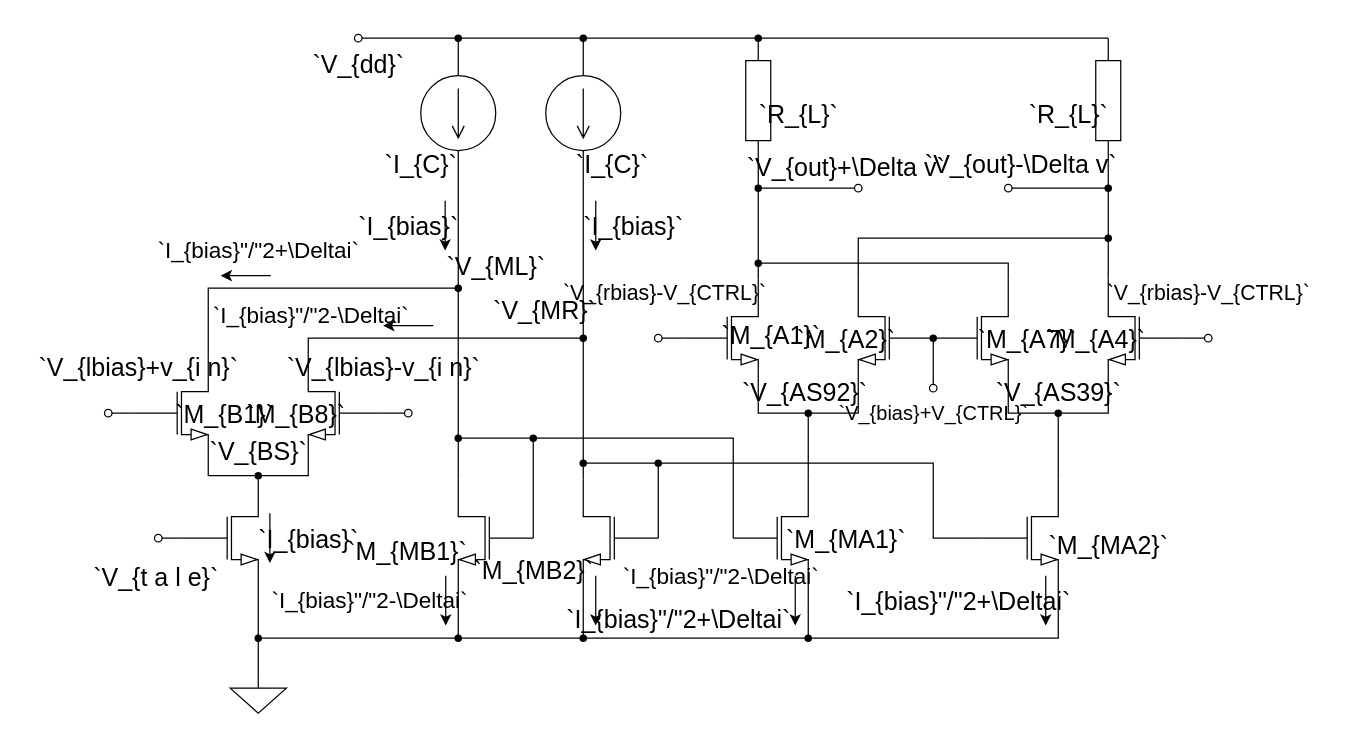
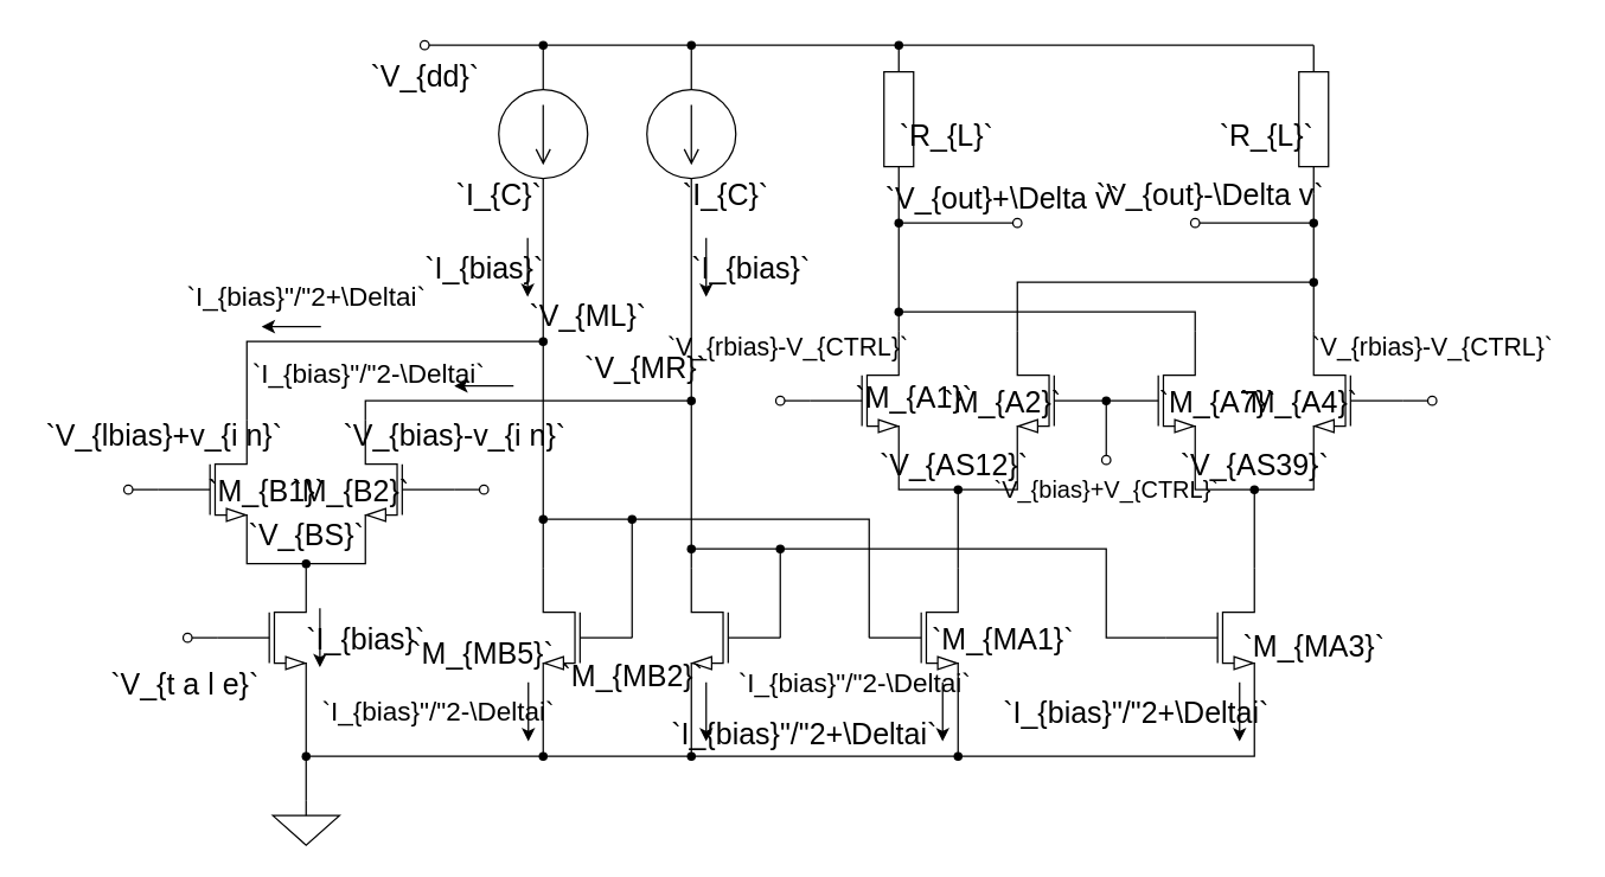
- <mxCell id="111" value="&lt;font style=&quot;font-size: 20px;&quot;&gt;`V_{lbias}-v_{i n}`&lt;/font&gt;" style="text;html=1;align=center;verticalAlign=middle;resizable=0;points=[];autosize=1;strokeColor=none;fillColor=none;fontSize=20;fontFamily=Helvetica;fontColor=default;" vertex="1" parent="1"><mxGeometry x="216" y="273" width="180" height="40" as="geometry" /></mxCell>
+ <mxCell id="111" value="&lt;font style=&quot;font-size: 20px;&quot;&gt;`V_{bias}-v_{i n}`&lt;/font&gt;" style="text;html=1;align=center;verticalAlign=middle;resizable=0;points=[];autosize=1;strokeColor=none;fillColor=none;fontSize=20;fontFamily=Helvetica;fontColor=default;" vertex="1" parent="1"><mxGeometry x="216" y="273" width="180" height="40" as="geometry" /></mxCell>
- <mxCell id="146" value="&lt;font style=&quot;font-size: 20px;&quot;&gt;`V_{AS92}`&lt;/font&gt;" style="text;html=1;align=center;verticalAlign=middle;resizable=0;points=[];autosize=1;strokeColor=none;fillColor=none;fontSize=11;fontFamily=Helvetica;fontColor=default;" vertex="1" parent="1"><mxGeometry x="583" y="293" width="120" height="40" as="geometry" /></mxCell>
+ <mxCell id="146" value="&lt;font style=&quot;font-size: 20px;&quot;&gt;`V_{AS12}`&lt;/font&gt;" style="text;html=1;align=center;verticalAlign=middle;resizable=0;points=[];autosize=1;strokeColor=none;fillColor=none;fontSize=11;fontFamily=Helvetica;fontColor=default;" vertex="1" parent="1"><mxGeometry x="583" y="293" width="120" height="40" as="geometry" /></mxCell>
- <mxCell id="134" value="&lt;font style=&quot;font-size: 20px;&quot;&gt;`M_{B8}`&lt;/font&gt;" style="text;html=1;align=center;verticalAlign=middle;resizable=0;points=[];autosize=1;strokeColor=none;fillColor=none;fontSize=11;fontFamily=Helvetica;fontColor=default;" vertex="1" parent="1"><mxGeometry x="186" y="310" width="100" height="40" as="geometry" /></mxCell>
+ <mxCell id="134" value="&lt;font style=&quot;font-size: 20px;&quot;&gt;`M_{B2}`&lt;/font&gt;" style="text;html=1;align=center;verticalAlign=middle;resizable=0;points=[];autosize=1;strokeColor=none;fillColor=none;fontSize=11;fontFamily=Helvetica;fontColor=default;" vertex="1" parent="1"><mxGeometry x="186" y="310" width="100" height="40" as="geometry" /></mxCell>
- <mxCell id="141" value="&lt;font style=&quot;font-size: 20px;&quot;&gt;`M_{MA2}`&lt;/font&gt;" style="text;html=1;align=center;verticalAlign=middle;resizable=0;points=[];autosize=1;strokeColor=none;fillColor=none;fontSize=11;fontFamily=Helvetica;fontColor=default;" vertex="1" parent="1"><mxGeometry x="826" y="415" width="120" height="40" as="geometry" /></mxCell>
+ <mxCell id="141" value="&lt;font style=&quot;font-size: 20px;&quot;&gt;`M_{MA3}`&lt;/font&gt;" style="text;html=1;align=center;verticalAlign=middle;resizable=0;points=[];autosize=1;strokeColor=none;fillColor=none;fontSize=11;fontFamily=Helvetica;fontColor=default;" vertex="1" parent="1"><mxGeometry x="826" y="415" width="120" height="40" as="geometry" /></mxCell>
- <mxCell id="139" value="&lt;font style=&quot;font-size: 20px;&quot;&gt;`M_{MB1}`&lt;/font&gt;" style="text;html=1;align=center;verticalAlign=middle;resizable=0;points=[];autosize=1;strokeColor=none;fillColor=none;fontSize=11;fontFamily=Helvetica;fontColor=default;" vertex="1" parent="1"><mxGeometry x="265" y="420" width="120" height="40" as="geometry" /></mxCell>
+ <mxCell id="139" value="&lt;font style=&quot;font-size: 20px;&quot;&gt;`M_{MB5}`&lt;/font&gt;" style="text;html=1;align=center;verticalAlign=middle;resizable=0;points=[];autosize=1;strokeColor=none;fillColor=none;fontSize=11;fontFamily=Helvetica;fontColor=default;" vertex="1" parent="1"><mxGeometry x="265" y="420" width="120" height="40" as="geometry" /></mxCell>
